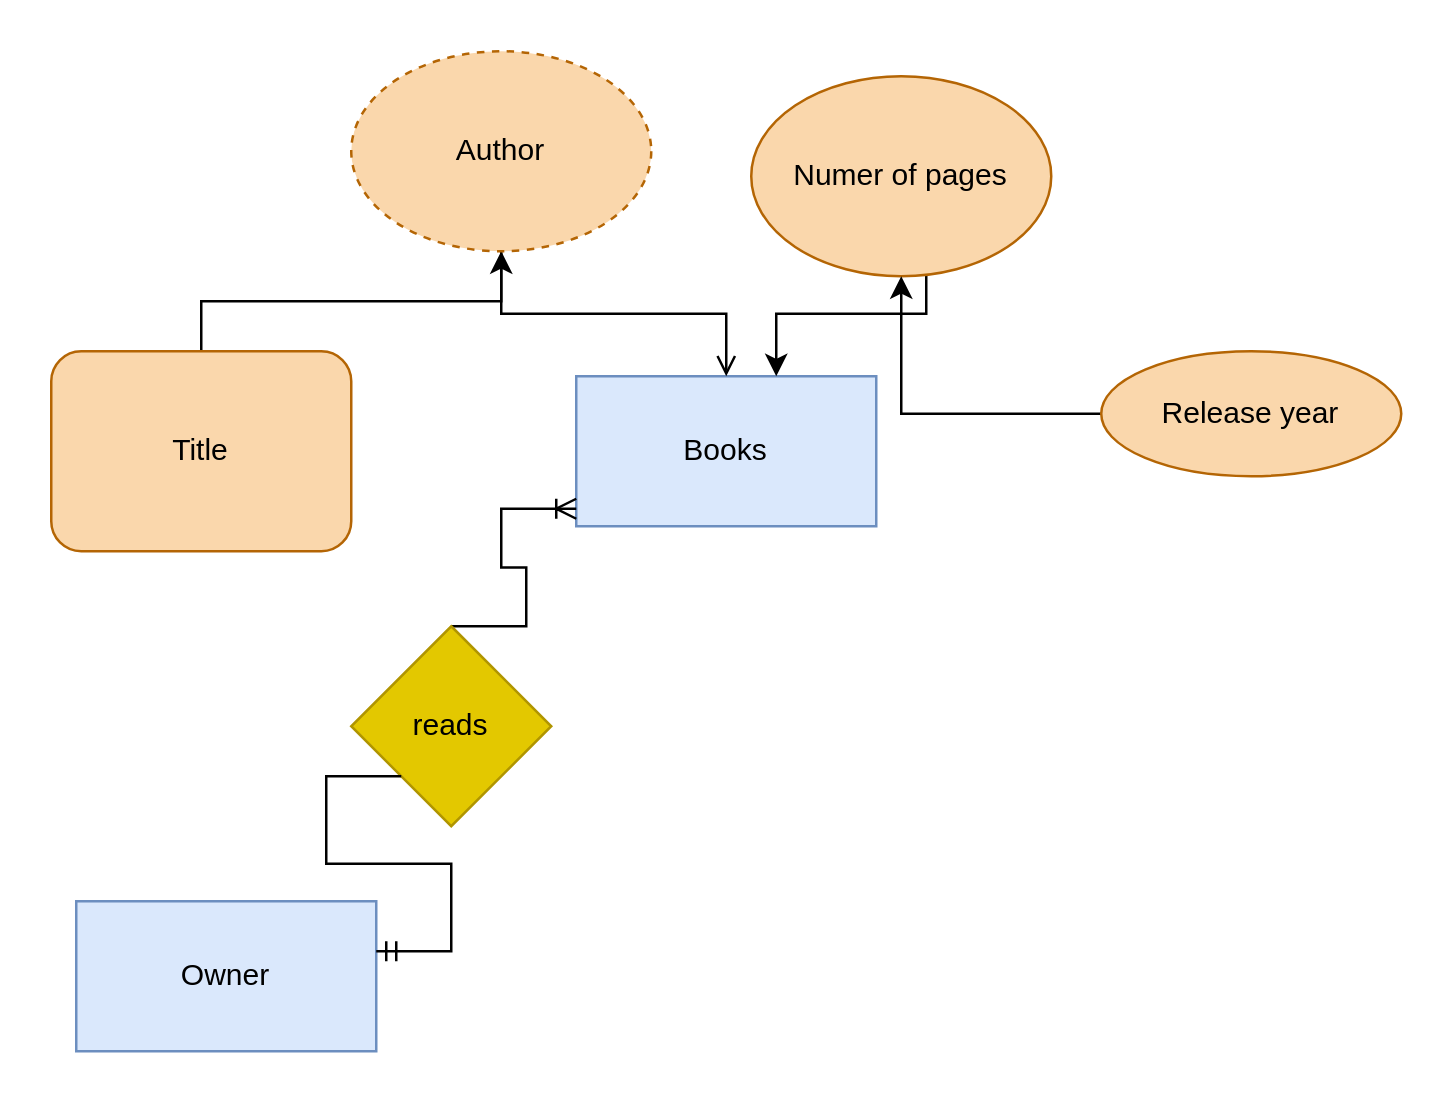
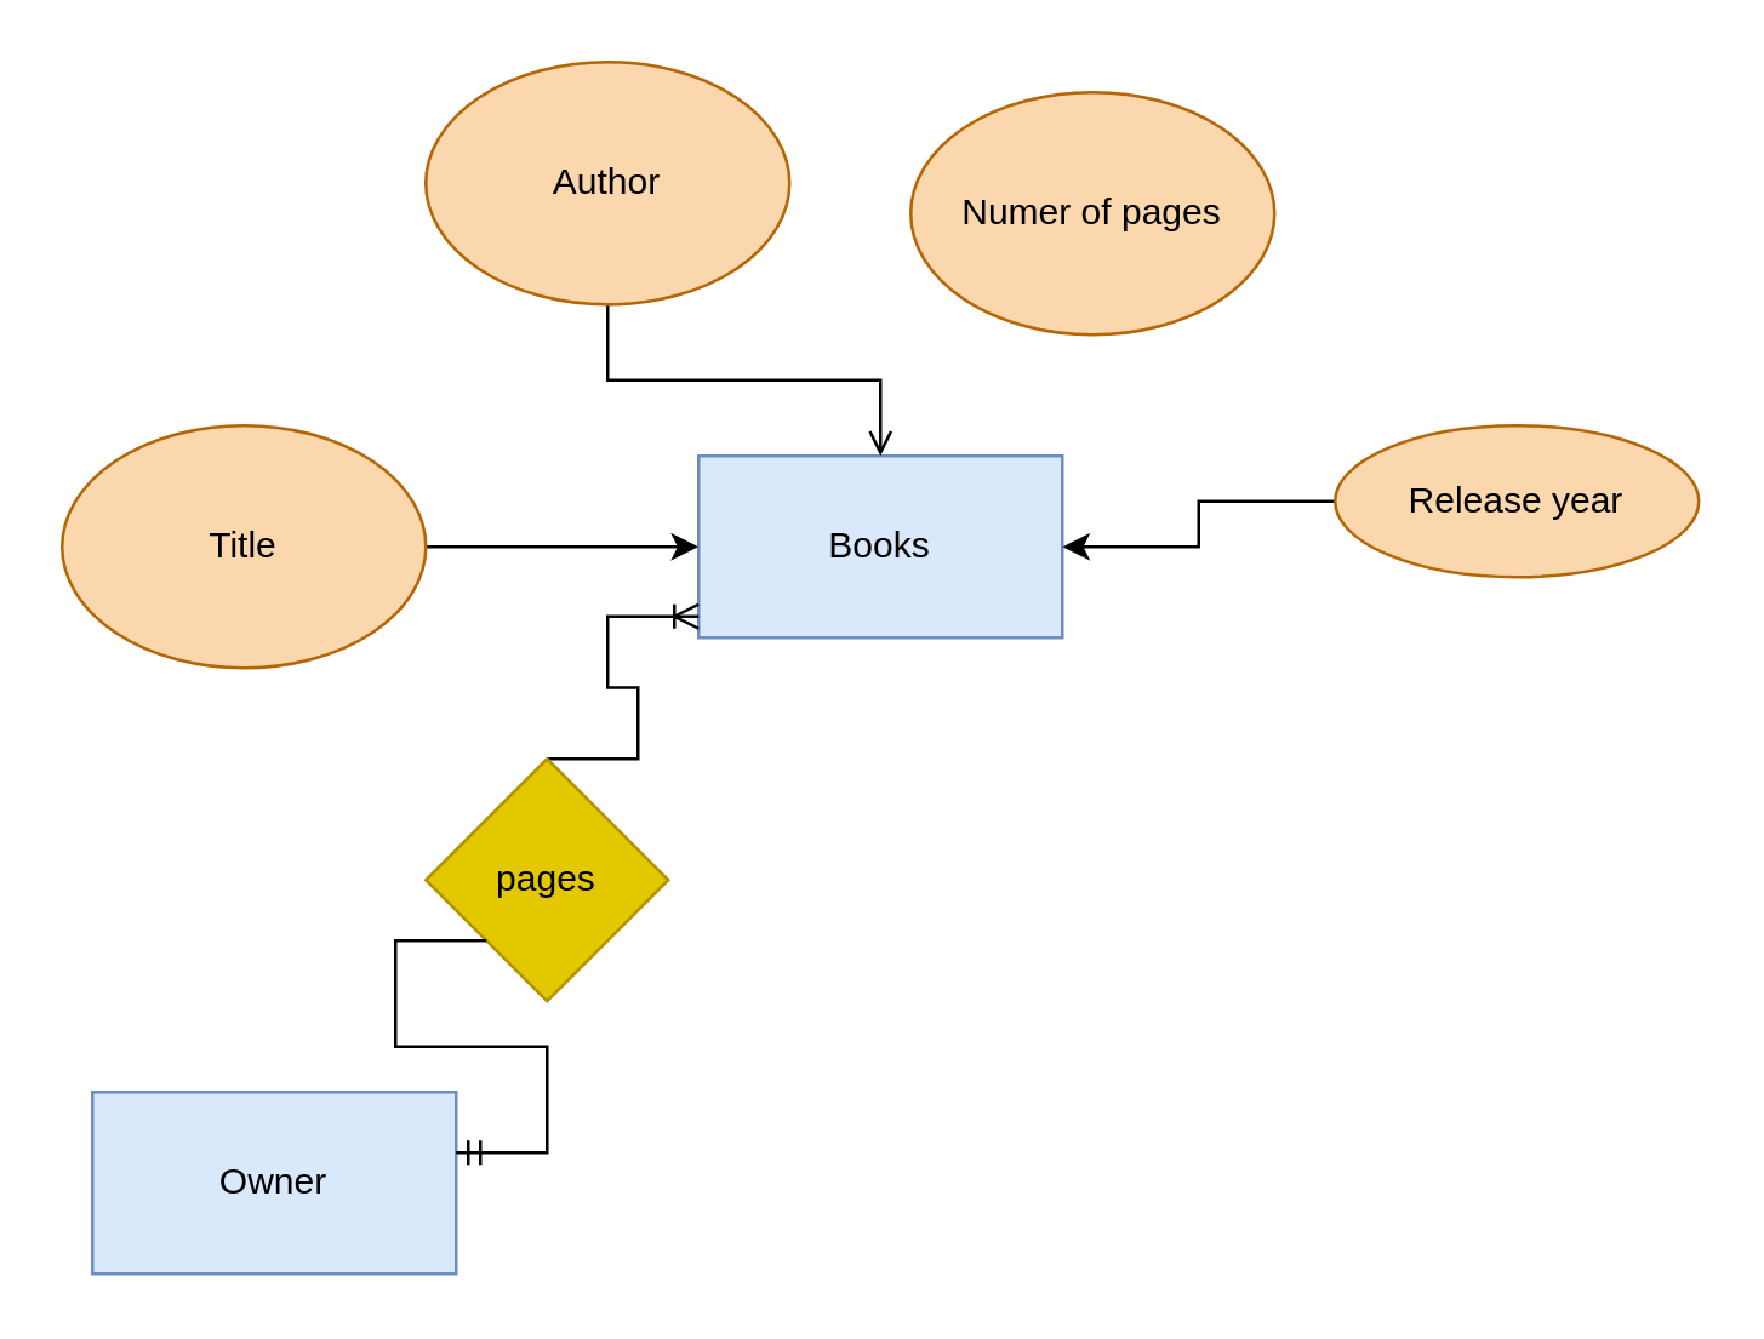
- <mxCell id="6" value="Author" style="ellipse;whiteSpace=wrap;html=1;fillColor=#fad7ac;strokeColor=#b46504;fontColor=default;dashed=1;" parent="1" vertex="1"><mxGeometry x="140" y="20" width="120" height="80" as="geometry" /></mxCell>
+ <mxCell id="6" value="Author" style="ellipse;whiteSpace=wrap;html=1;fillColor=#fad7ac;strokeColor=#b46504;fontColor=default;" parent="1" vertex="1"><mxGeometry x="140" y="20" width="120" height="80" as="geometry" /></mxCell>
- <mxCell id="3" value="" style="edgeStyle=orthogonalEdgeStyle;rounded=0;orthogonalLoop=1;jettySize=auto;html=1;labelBackgroundColor=default;fontColor=default;strokeColor=default;" parent="1" source="4" target="6" edge="1"><mxGeometry relative="1" as="geometry" /></mxCell>
+ <mxCell id="3" value="" style="edgeStyle=orthogonalEdgeStyle;rounded=0;orthogonalLoop=1;jettySize=auto;html=1;labelBackgroundColor=default;fontColor=default;strokeColor=default;" parent="1" source="4" target="2" edge="1"><mxGeometry relative="1" as="geometry" /></mxCell>
- <mxCell id="7" value="" style="edgeStyle=orthogonalEdgeStyle;rounded=0;orthogonalLoop=1;jettySize=auto;html=1;fontColor=default;strokeColor=default;labelBackgroundColor=default;" parent="1" source="8" target="2" edge="1"><mxGeometry relative="1" as="geometry"><Array as="points"><mxPoint x="370" y="125" /><mxPoint x="310" y="125" /></Array></mxGeometry></mxCell>
- <mxCell id="9" value="" style="edgeStyle=orthogonalEdgeStyle;rounded=0;orthogonalLoop=1;jettySize=auto;html=1;labelBackgroundColor=default;fontColor=default;strokeColor=default;" parent="1" source="10" target="8" edge="1"><mxGeometry relative="1" as="geometry" /></mxCell>
+ <mxCell id="9" value="" style="edgeStyle=orthogonalEdgeStyle;rounded=0;orthogonalLoop=1;jettySize=auto;html=1;labelBackgroundColor=default;fontColor=default;strokeColor=default;" parent="1" source="10" target="2" edge="1"><mxGeometry relative="1" as="geometry" /></mxCell>
- <mxCell id="4" value="Title" style="whiteSpace=wrap;html=1;fillColor=#fad7ac;strokeColor=#b46504;fontColor=default;rounded=1;" parent="1" vertex="1"><mxGeometry x="20" y="140" width="120" height="80" as="geometry" /></mxCell>
+ <mxCell id="4" value="Title" style="ellipse;whiteSpace=wrap;html=1;fillColor=#fad7ac;strokeColor=#b46504;fontColor=default;" parent="1" vertex="1"><mxGeometry x="20" y="140" width="120" height="80" as="geometry" /></mxCell>
- <mxCell id="13" value="reads" style="rhombus;whiteSpace=wrap;html=1;fontColor=#000000;strokeColor=#B09500;fillColor=#e3c800;" parent="1" vertex="1"><mxGeometry x="140" y="250" width="80" height="80" as="geometry" /></mxCell>
+ <mxCell id="13" value="pages" style="rhombus;whiteSpace=wrap;html=1;fontColor=#000000;strokeColor=#B09500;fillColor=#e3c800;" parent="1" vertex="1"><mxGeometry x="140" y="250" width="80" height="80" as="geometry" /></mxCell>
